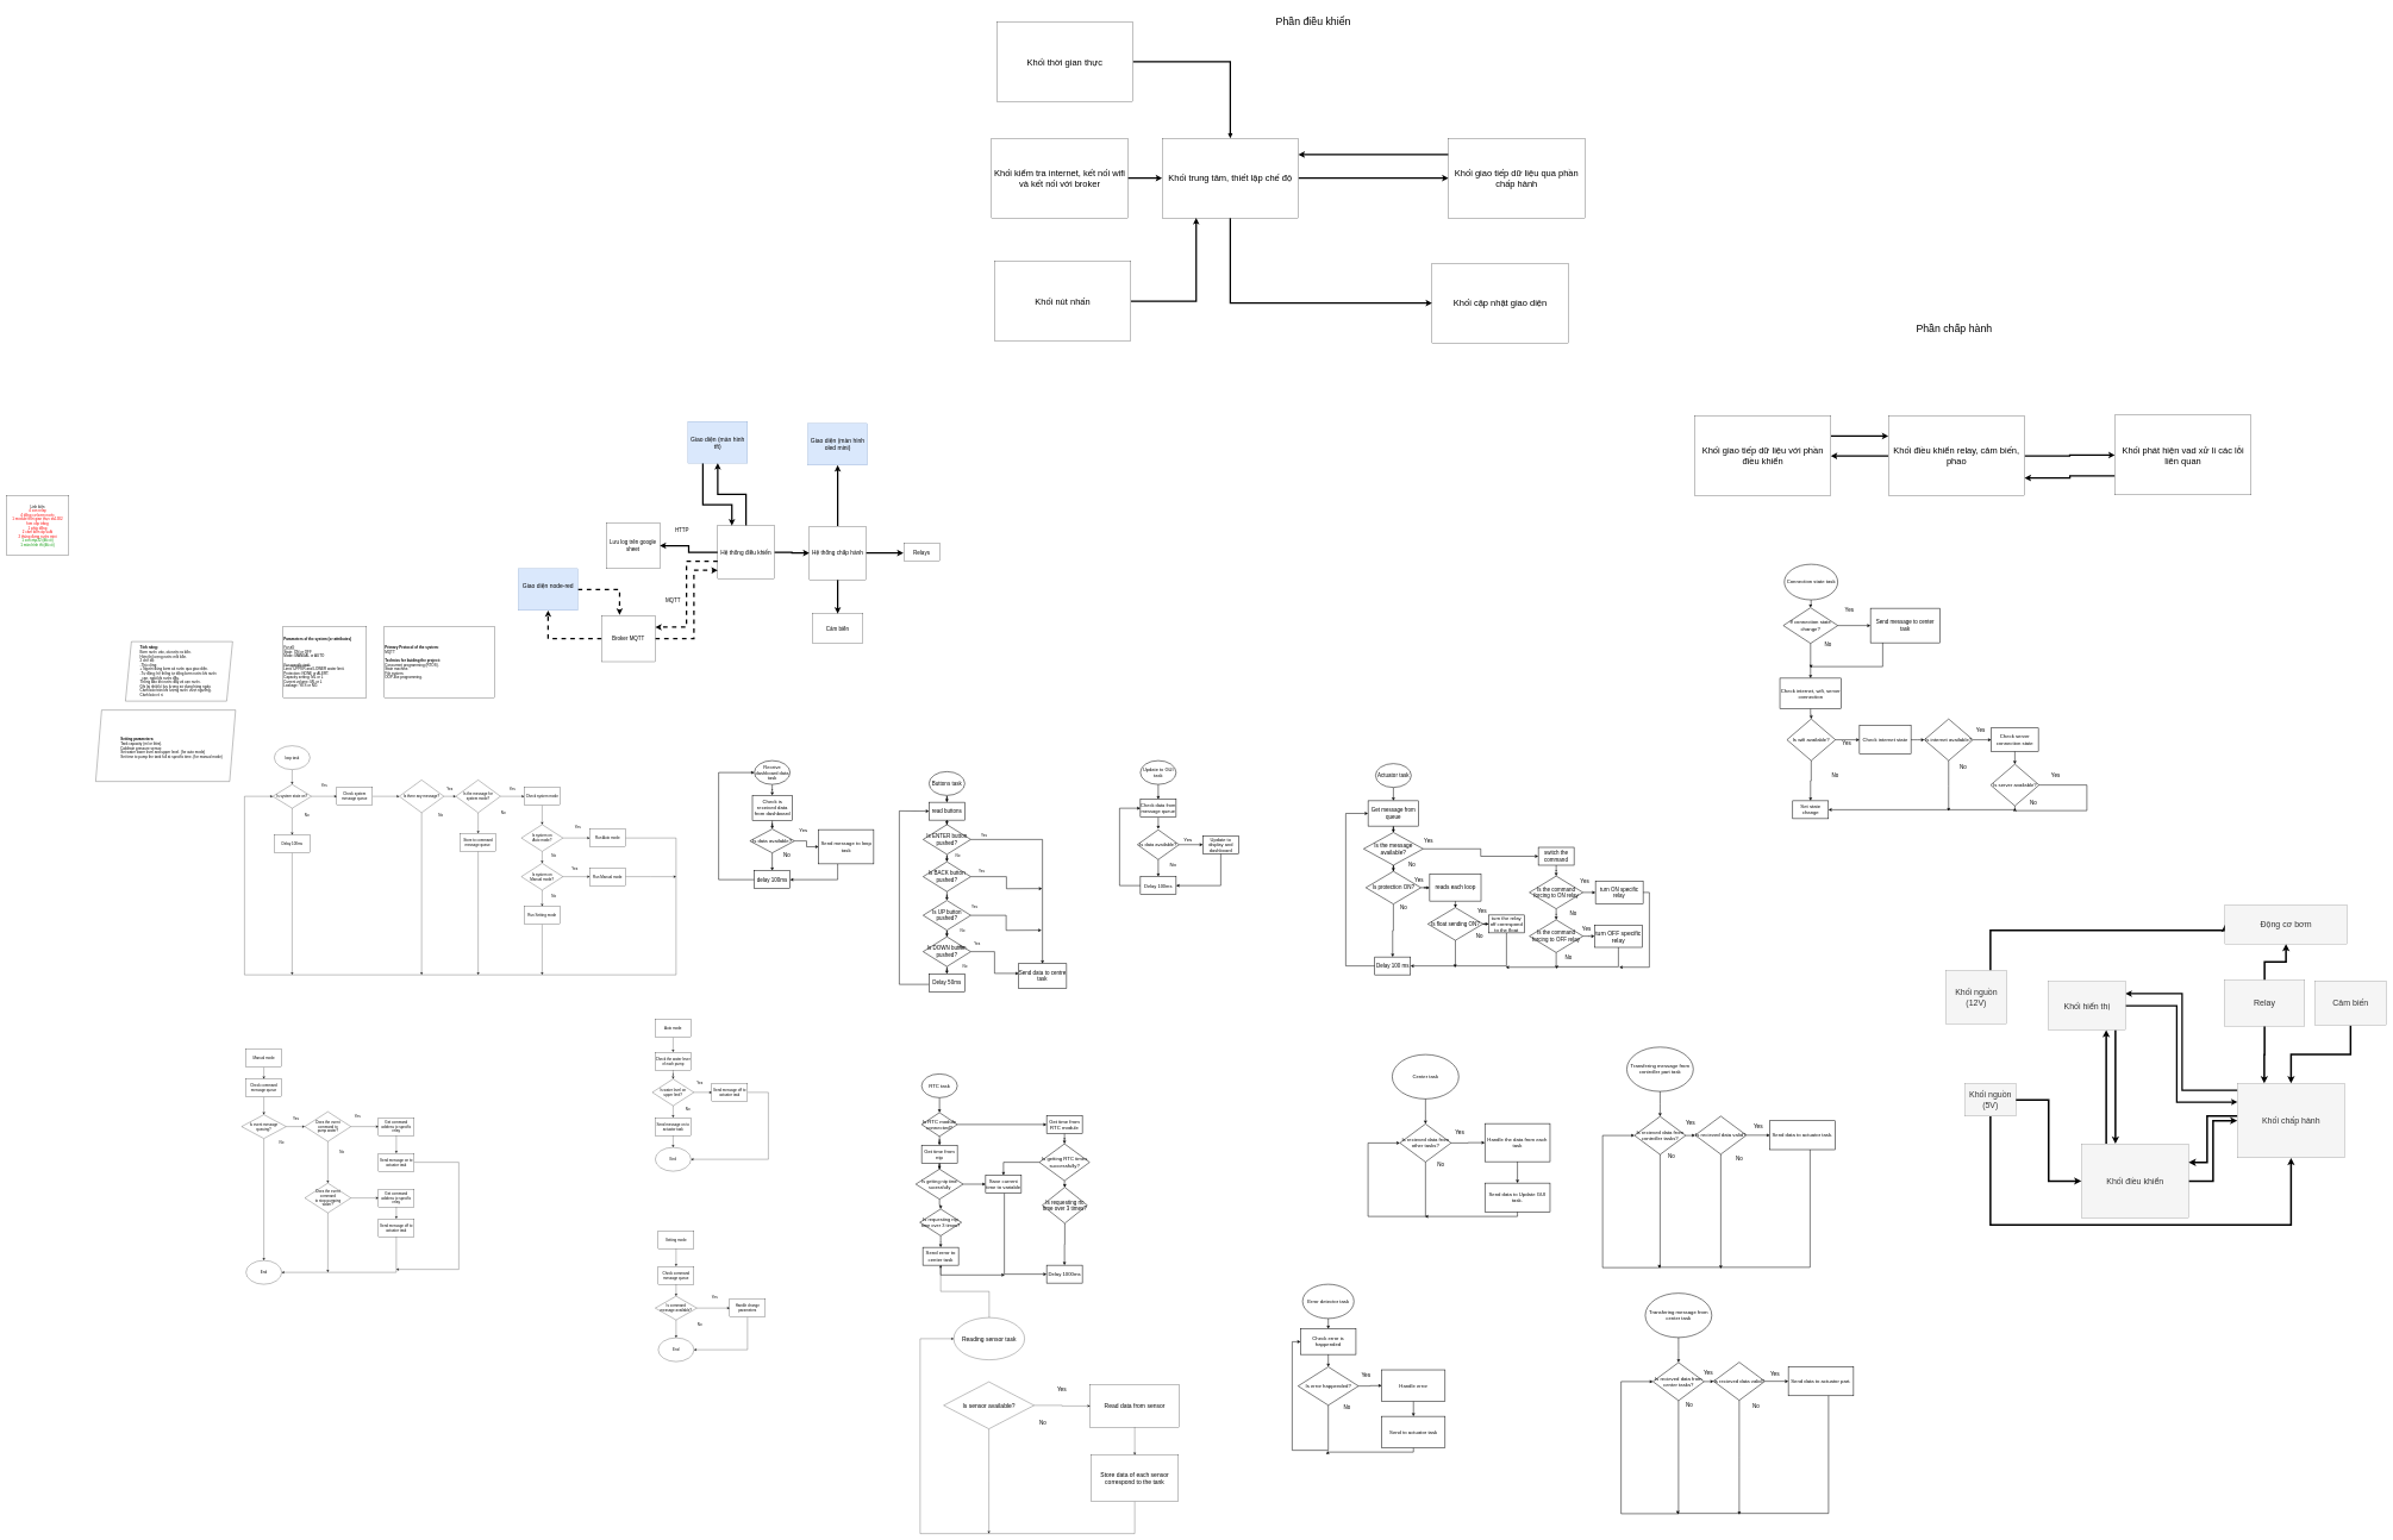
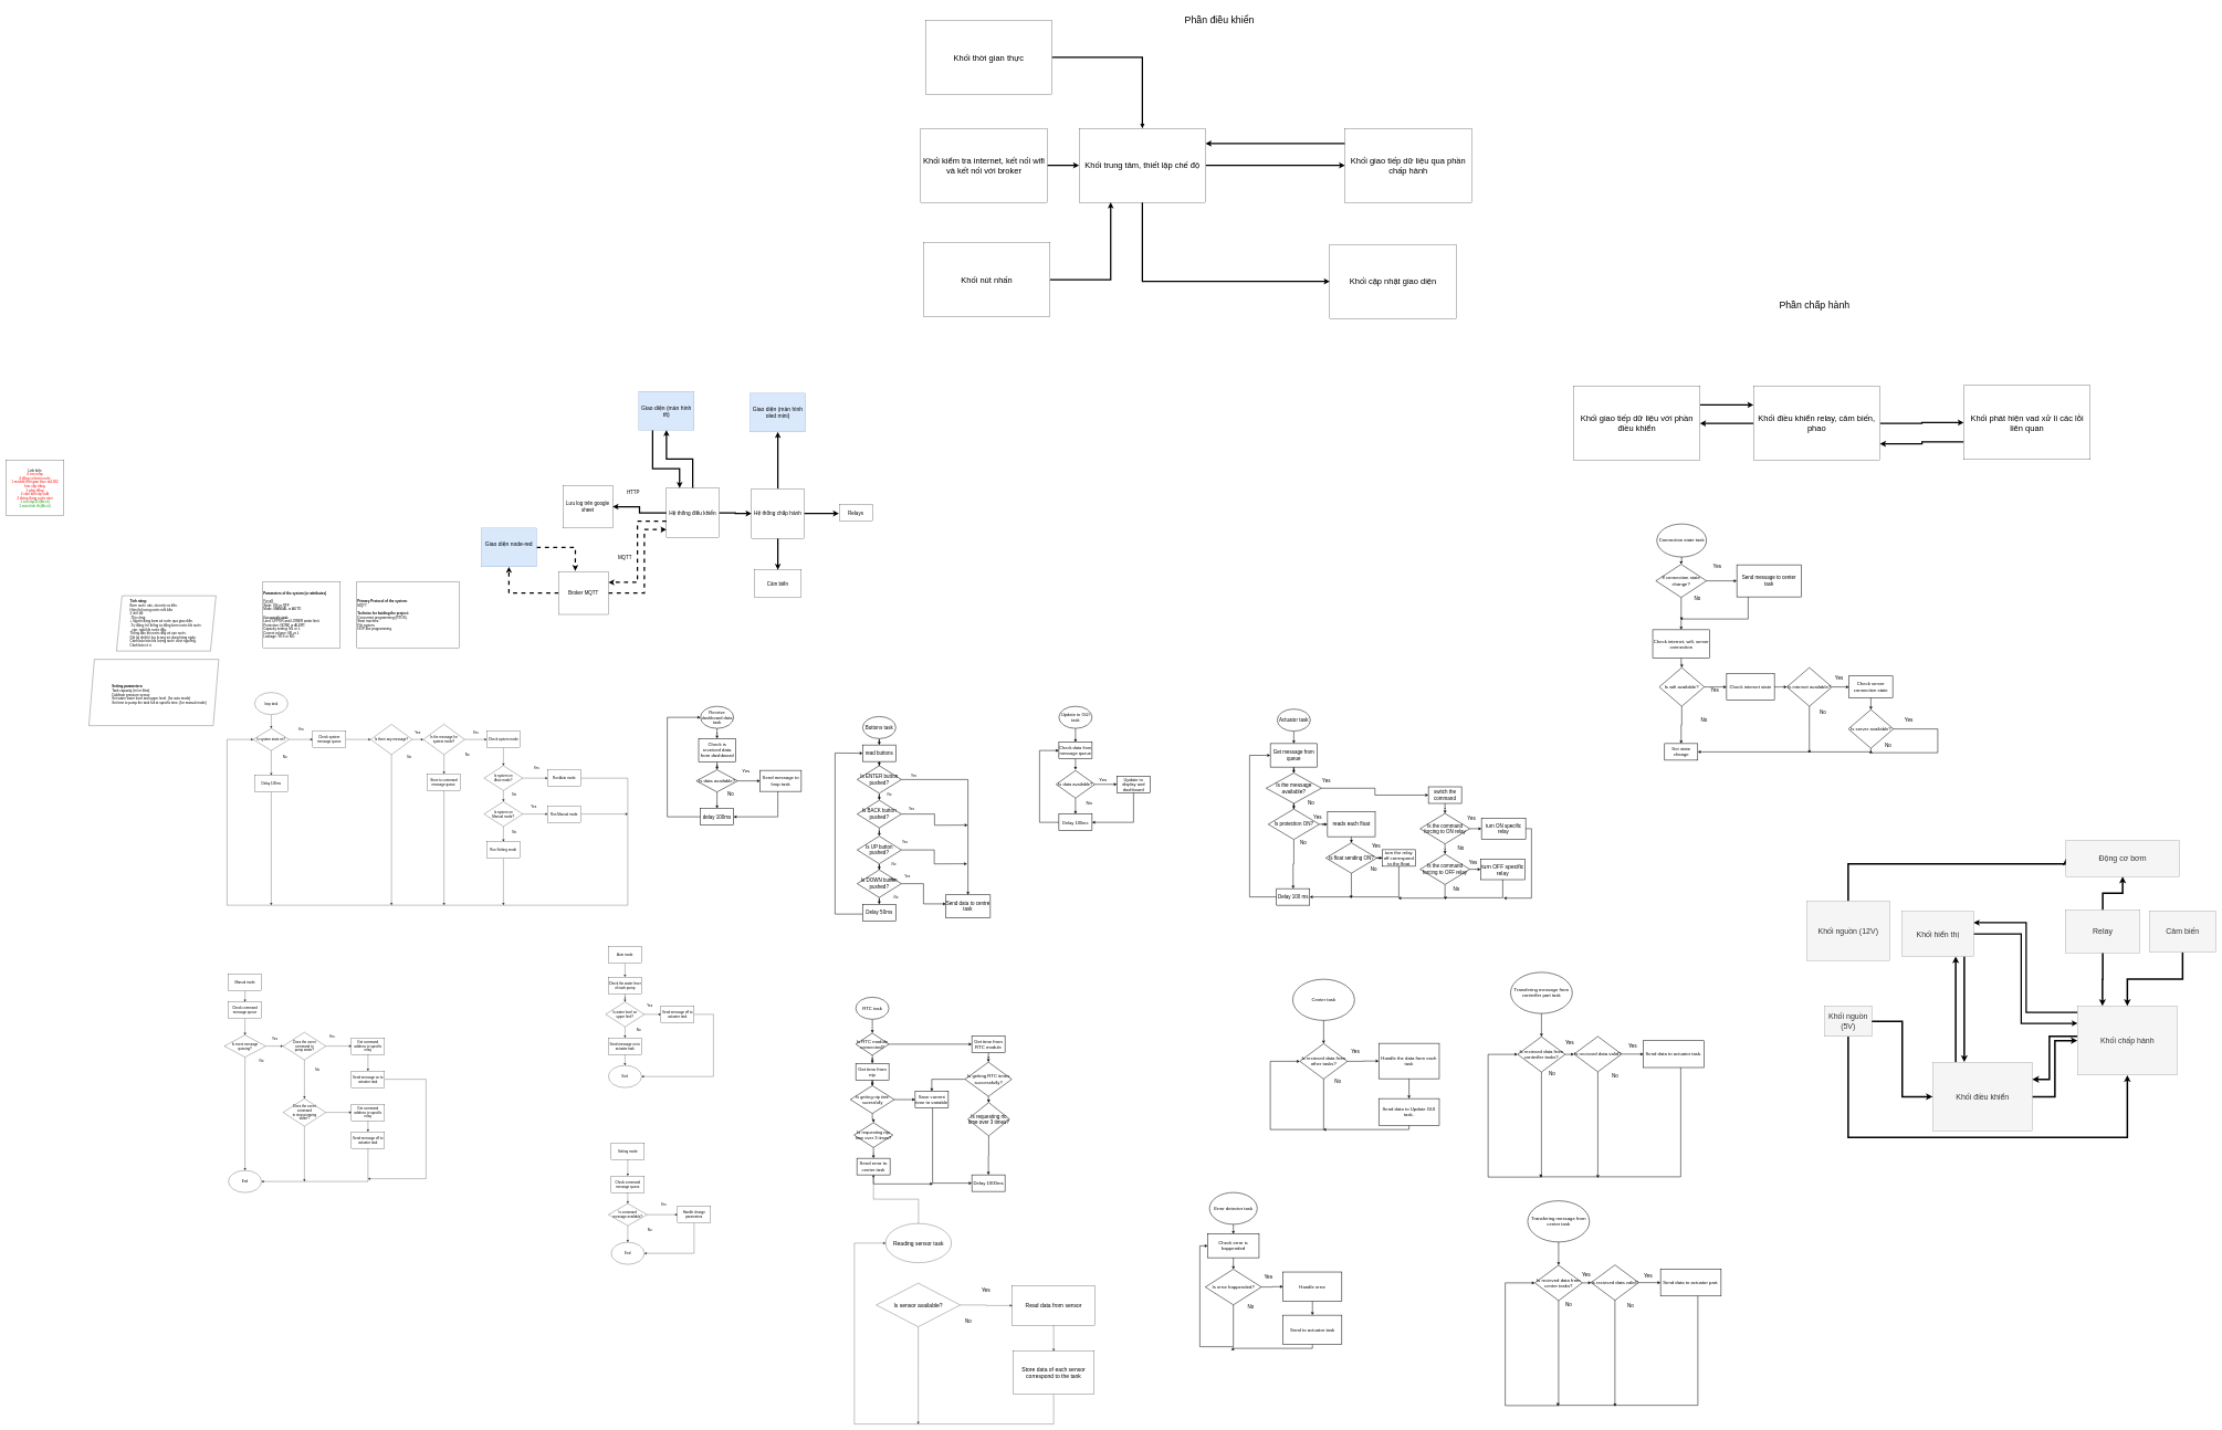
- <mxCell id="110" value="&lt;font style=&quot;font-size: 17px;&quot;&gt;Send message to loop task&lt;/font&gt;" style="rounded=0;whiteSpace=wrap;html=1;strokeWidth=2;" parent="1" vertex="1"><mxGeometry x="2749" y="2788" width="185" height="115" as="geometry" /></mxCell>
+ <mxCell id="110" value="&lt;font style=&quot;font-size: 17px;&quot;&gt;Send message to loop task&lt;/font&gt;" style="rounded=0;whiteSpace=wrap;html=1;strokeWidth=2;" parent="1" vertex="1"><mxGeometry x="2749" y="2788" width="149" height="76" as="geometry" /></mxCell>
- <mxCell id="183" value="&lt;font style=&quot;font-size: 19px;&quot;&gt;reads each loop&lt;/font&gt;" style="rounded=0;whiteSpace=wrap;html=1;strokeWidth=2;" parent="1" vertex="1"><mxGeometry x="4802" y="2938" width="172.5" height="90" as="geometry" /></mxCell>
+ <mxCell id="183" value="&lt;font style=&quot;font-size: 19px;&quot;&gt;reads each float&lt;/font&gt;" style="rounded=0;whiteSpace=wrap;html=1;strokeWidth=2;" parent="1" vertex="1"><mxGeometry x="4802" y="2938" width="172.5" height="90" as="geometry" /></mxCell>
- <mxCell id="214" value="Khối nguồn (12V)" style="rounded=0;whiteSpace=wrap;html=1;fontSize=28;fillColor=#f5f5f5;fontColor=#333333;strokeColor=#666666;" parent="1" vertex="1"><mxGeometry x="6536" y="3261" width="205" height="180" as="geometry" /></mxCell>
+ <mxCell id="214" value="Khối nguồn (12V)" style="rounded=0;whiteSpace=wrap;html=1;fontSize=28;fillColor=#f5f5f5;fontColor=#333333;strokeColor=#666666;" parent="1" vertex="1"><mxGeometry x="6536" y="3261" width="300" height="215" as="geometry" /></mxCell>
